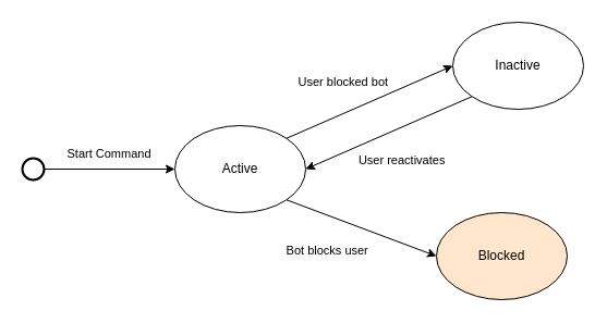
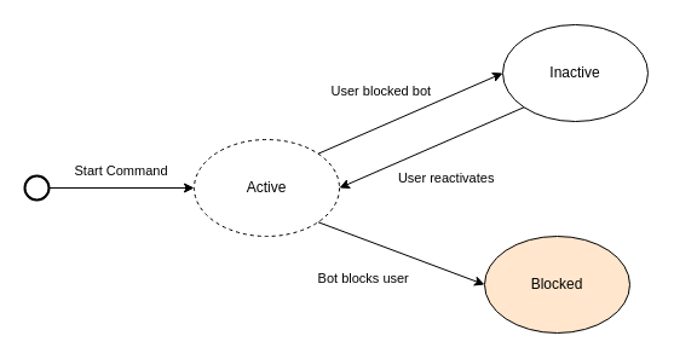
- <mxCell id="2" value="Active" style="ellipse;whiteSpace=wrap;html=1;" parent="1" vertex="1"><mxGeometry x="160" y="115" width="120" height="80" as="geometry" /></mxCell>
+ <mxCell id="2" value="Active" style="ellipse;whiteSpace=wrap;html=1;dashed=1;" parent="1" vertex="1"><mxGeometry x="160" y="115" width="120" height="80" as="geometry" /></mxCell>
